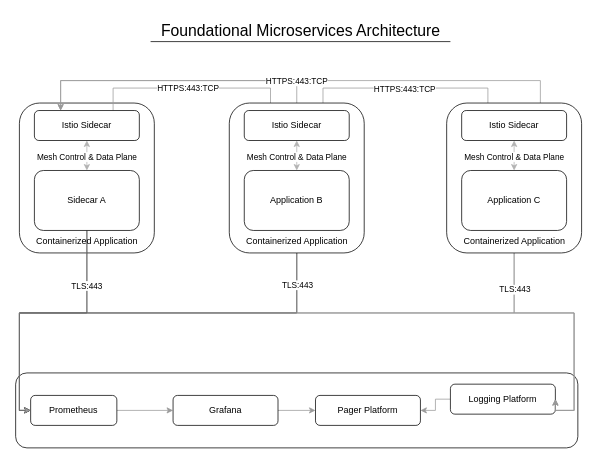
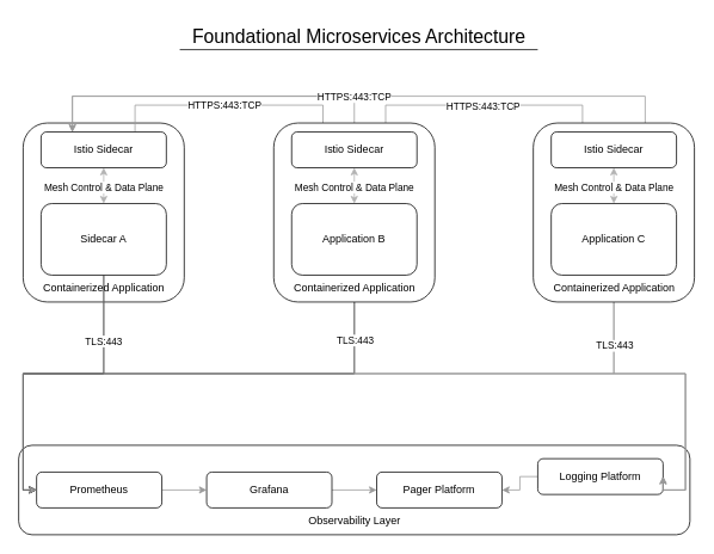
- <mxCell id="20" value="Prometheus" style="rounded=1;whiteSpace=wrap;html=1;" vertex="1" parent="1"><mxGeometry x="40" y="527" width="115" height="40" as="geometry" /></mxCell>
+ <mxCell id="20" value="Prometheus" style="rounded=1;whiteSpace=wrap;html=1;" vertex="1" parent="1"><mxGeometry x="40" y="527" width="140" height="40" as="geometry" /></mxCell>
+ <mxCell id="26" value="Observability Layer" style="text;html=1;align=center;verticalAlign=middle;resizable=0;points=[];autosize=1;strokeColor=none;fillColor=none;" vertex="1" parent="1"><mxGeometry x="330" y="567" width="130" height="30" as="geometry" /></mxCell>
